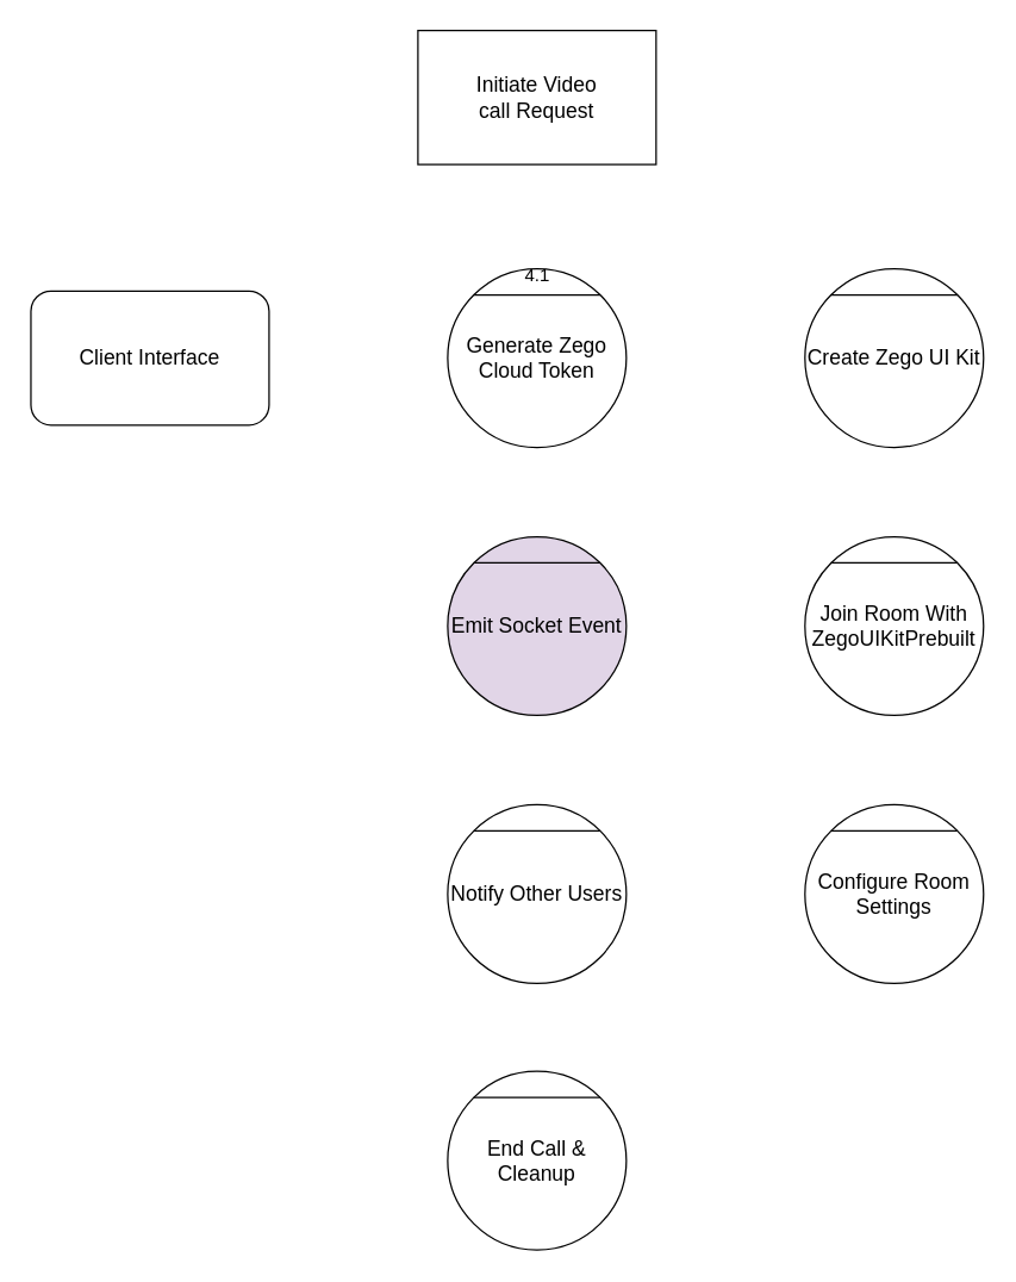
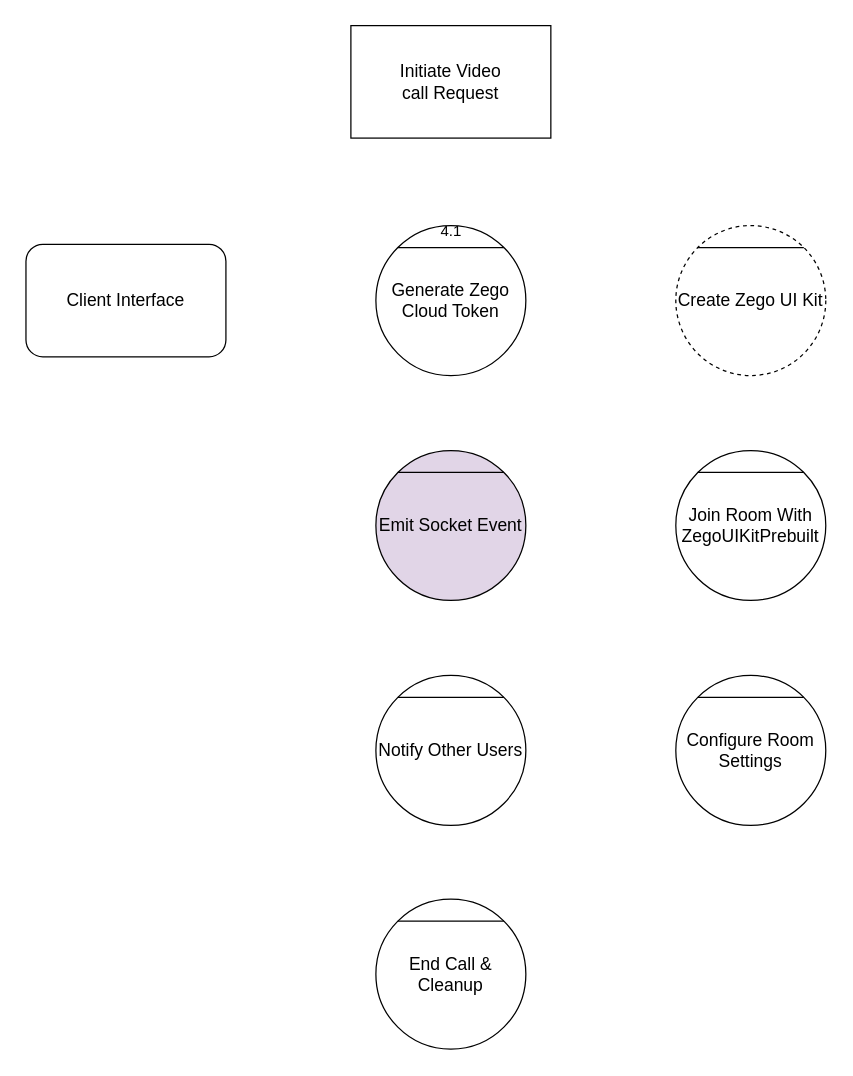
- <mxCell id="8" value="&lt;font style=&quot;font-size: 14px;&quot;&gt;Create Zego UI Kit&lt;/font&gt;" style="ellipse;whiteSpace=wrap;html=1;aspect=fixed;" vertex="1" parent="1"><mxGeometry x="540" y="180" width="120" height="120" as="geometry" /></mxCell>
+ <mxCell id="8" value="&lt;font style=&quot;font-size: 14px;&quot;&gt;Create Zego UI Kit&lt;/font&gt;" style="ellipse;whiteSpace=wrap;html=1;aspect=fixed;dashed=1;" vertex="1" parent="1"><mxGeometry x="540" y="180" width="120" height="120" as="geometry" /></mxCell>
